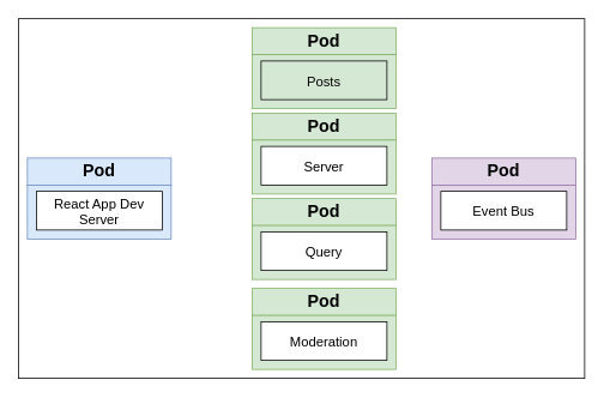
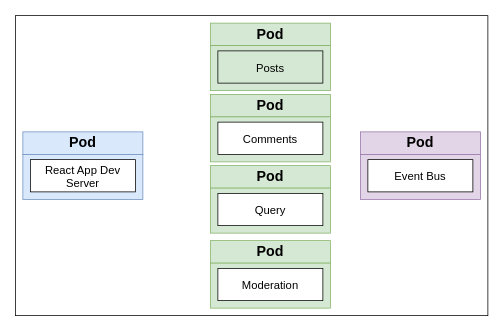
- <mxCell id="11" value="Server" style="rounded=0;whiteSpace=wrap;html=1;fontSize=15;fontColor=#000000;" vertex="1" parent="1"><mxGeometry x="290" y="162" width="140" height="43" as="geometry" /></mxCell>
+ <mxCell id="11" value="Comments" style="rounded=0;whiteSpace=wrap;html=1;fontSize=15;fontColor=#000000;" vertex="1" parent="1"><mxGeometry x="290" y="162" width="140" height="43" as="geometry" /></mxCell>
